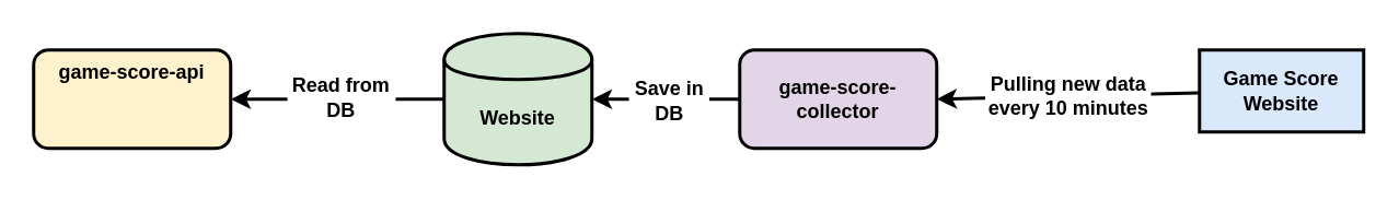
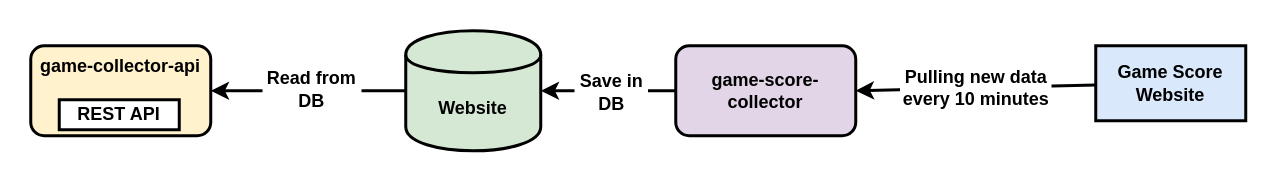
- <mxCell id="2" value="&lt;b&gt;game-score-api&lt;/b&gt;" style="rounded=1;whiteSpace=wrap;html=1;strokeWidth=2;horizontal=1;verticalAlign=top;fillColor=#fff2cc;strokeColor=#000000;" parent="1" vertex="1"><mxGeometry x="20" y="30" width="120" height="60" as="geometry" /></mxCell>
+ <mxCell id="2" value="&lt;b&gt;game-collector-api&lt;/b&gt;" style="rounded=1;whiteSpace=wrap;html=1;strokeWidth=2;horizontal=1;verticalAlign=top;fillColor=#fff2cc;strokeColor=#000000;" parent="1" vertex="1"><mxGeometry x="20" y="30" width="120" height="60" as="geometry" /></mxCell>
+ <mxCell id="6" value="&lt;b&gt;REST API&lt;/b&gt;" style="rounded=0;whiteSpace=wrap;html=1;strokeWidth=2;" parent="1" vertex="1"><mxGeometry x="39" y="66" width="80" height="20" as="geometry" /></mxCell>
